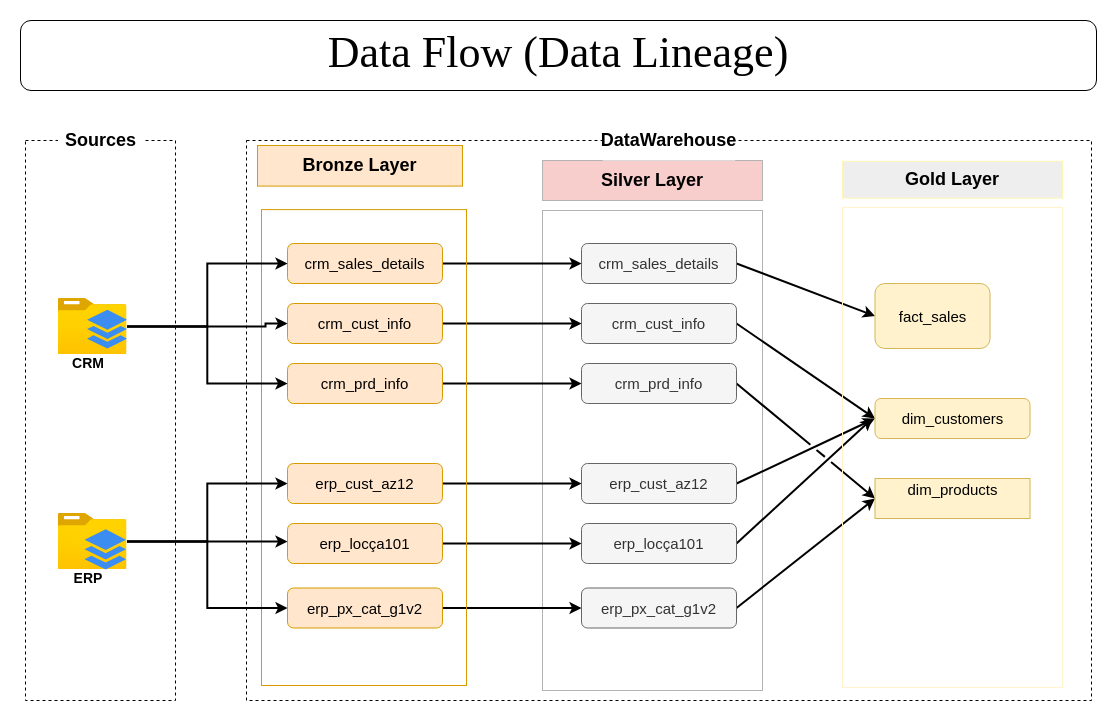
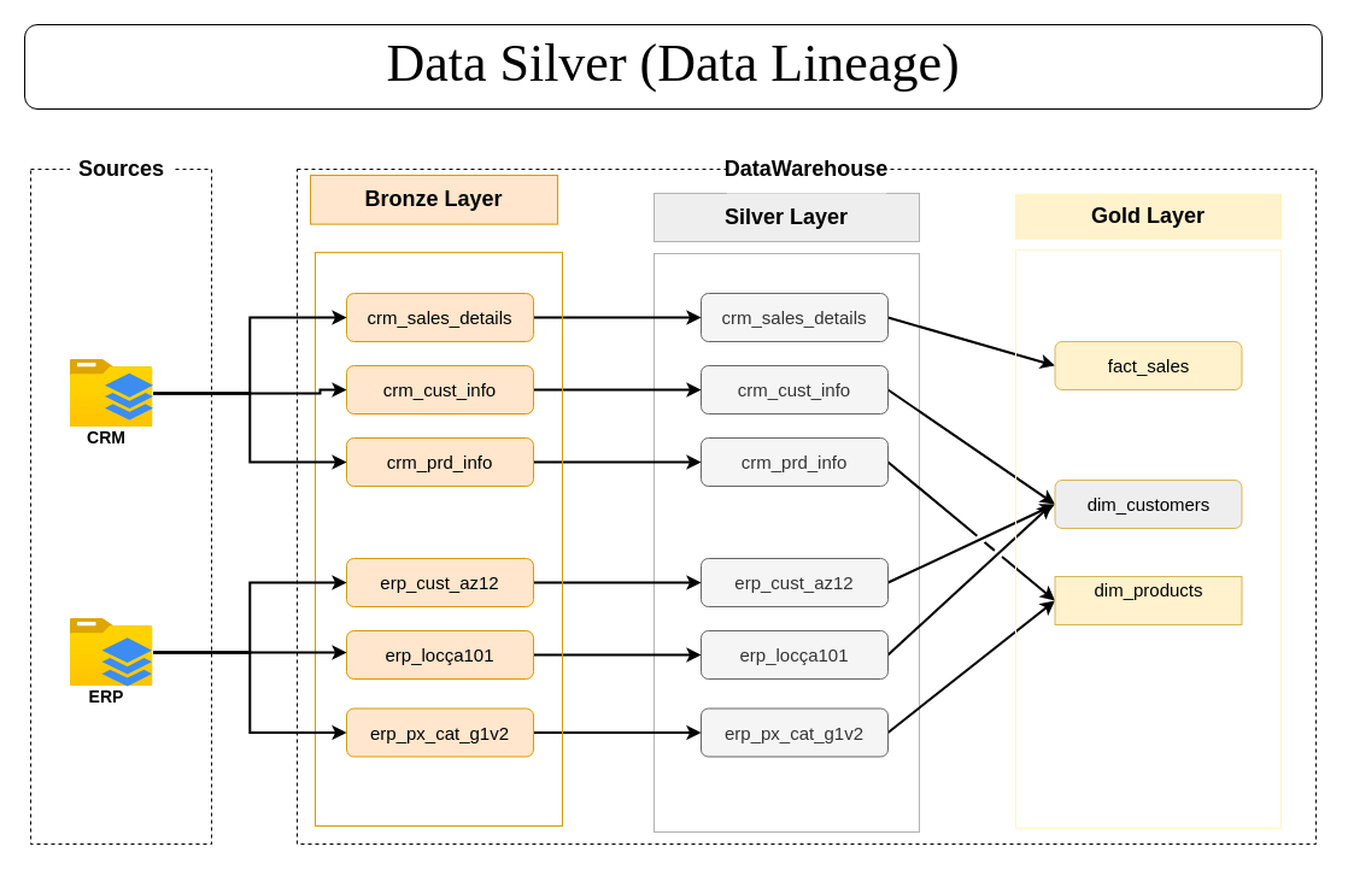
- <mxCell id="3" value="&lt;h1 style=&quot;margin-top: 0px;&quot;&gt;&lt;span style=&quot;font-family: &amp;quot;Comic Sans MS&amp;quot;; background-color: transparent; color: light-dark(rgb(0, 0, 0), rgb(255, 255, 255)); font-weight: normal;&quot;&gt;&lt;font style=&quot;font-size: 44px;&quot;&gt;Data Flow (Data Lineage)&lt;/font&gt;&lt;/span&gt;&lt;/h1&gt;" style="text;html=1;whiteSpace=wrap;overflow=hidden;rounded=1;fillColor=none;strokeColor=default;align=center;" vertex="1" parent="1"><mxGeometry x="20" width="1076" height="70" as="geometry" y="20" /></mxCell>
+ <mxCell id="3" value="&lt;h1 style=&quot;margin-top: 0px;&quot;&gt;&lt;span style=&quot;font-family: &amp;quot;Comic Sans MS&amp;quot;; background-color: transparent; color: light-dark(rgb(0, 0, 0), rgb(255, 255, 255)); font-weight: normal;&quot;&gt;&lt;font style=&quot;font-size: 44px;&quot;&gt;Data Silver (Data Lineage)&lt;/font&gt;&lt;/span&gt;&lt;/h1&gt;" style="text;html=1;whiteSpace=wrap;overflow=hidden;rounded=1;fillColor=none;strokeColor=default;align=center;" vertex="1" parent="1"><mxGeometry x="20" width="1076" height="70" as="geometry" y="20" /></mxCell>
- <mxCell id="44" value="&lt;b&gt;&lt;font style=&quot;font-size: 18px;&quot;&gt;Gold Layer&lt;/font&gt;&lt;/b&gt;" style="rounded=0;whiteSpace=wrap;html=1;fillColor=#eeeeee;strokeColor=#FFF5B5;container=0;" vertex="1" parent="1"><mxGeometry x="842" y="160.769" width="220" height="36.923" as="geometry" /></mxCell>
+ <mxCell id="44" value="&lt;b&gt;&lt;font style=&quot;font-size: 18px;&quot;&gt;Gold Layer&lt;/font&gt;&lt;/b&gt;" style="rounded=0;whiteSpace=wrap;html=1;fillColor=#fff2cc;strokeColor=#FFF5B5;container=0;" vertex="1" parent="1"><mxGeometry x="842" y="160.769" width="220" height="36.923" as="geometry" /></mxCell>
- <mxCell id="14" value="&lt;b&gt;&lt;font style=&quot;font-size: 18px;&quot;&gt;Silver Layer&lt;/font&gt;&lt;/b&gt;" style="rounded=0;whiteSpace=wrap;html=1;fillColor=#f8cecc;strokeColor=#B3B3B3;container=0;" vertex="1" parent="1"><mxGeometry x="542" y="160" width="220" height="40" as="geometry" /></mxCell>
+ <mxCell id="14" value="&lt;b&gt;&lt;font style=&quot;font-size: 18px;&quot;&gt;Silver Layer&lt;/font&gt;&lt;/b&gt;" style="rounded=0;whiteSpace=wrap;html=1;fillColor=#eeeeee;strokeColor=#B3B3B3;container=0;" vertex="1" parent="1"><mxGeometry x="542" y="160" width="220" height="40" as="geometry" /></mxCell>
- <mxCell id="46" value="&lt;font style=&quot;font-size: 15px;&quot;&gt;fact_sales&lt;/font&gt;" style="rounded=1;whiteSpace=wrap;html=1;fillColor=#fff2cc;strokeColor=#d6b656;container=0;" vertex="1" parent="1"><mxGeometry x="874.5" y="283" width="115" height="65" as="geometry" /></mxCell>
+ <mxCell id="46" value="&lt;font style=&quot;font-size: 15px;&quot;&gt;fact_sales&lt;/font&gt;" style="rounded=1;whiteSpace=wrap;html=1;fillColor=#fff2cc;strokeColor=#d6b656;container=0;" vertex="1" parent="1"><mxGeometry x="874.5" y="283" width="155" height="40" as="geometry" /></mxCell>
- <mxCell id="47" value="&lt;font style=&quot;font-size: 15px;&quot;&gt;dim_customers&lt;/font&gt;" style="rounded=1;whiteSpace=wrap;html=1;fillColor=#fff2cc;strokeColor=#d6b656;container=0;" vertex="1" parent="1"><mxGeometry x="874.5" y="398" width="155" height="40" as="geometry" /></mxCell>
+ <mxCell id="47" value="&lt;font style=&quot;font-size: 15px;&quot;&gt;dim_customers&lt;/font&gt;" style="rounded=1;whiteSpace=wrap;html=1;fillColor=#eeeeee;strokeColor=#d6b656;container=0;" vertex="1" parent="1"><mxGeometry x="874.5" y="398" width="155" height="40" as="geometry" /></mxCell>
